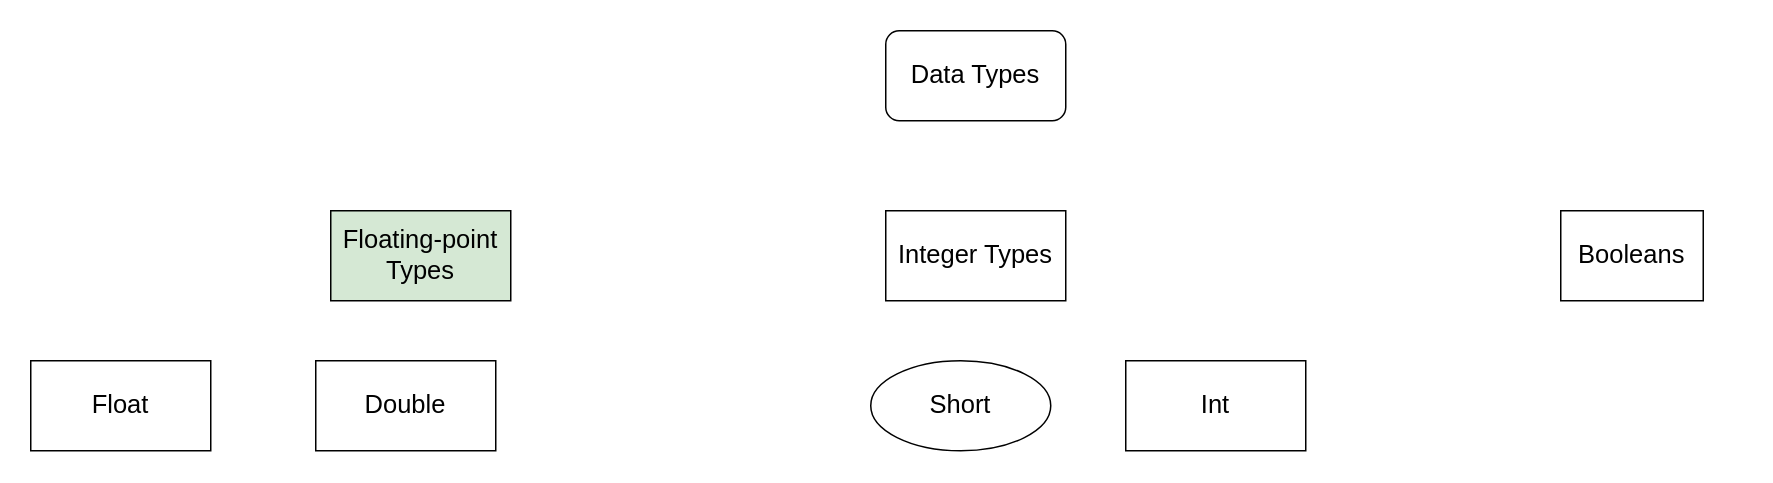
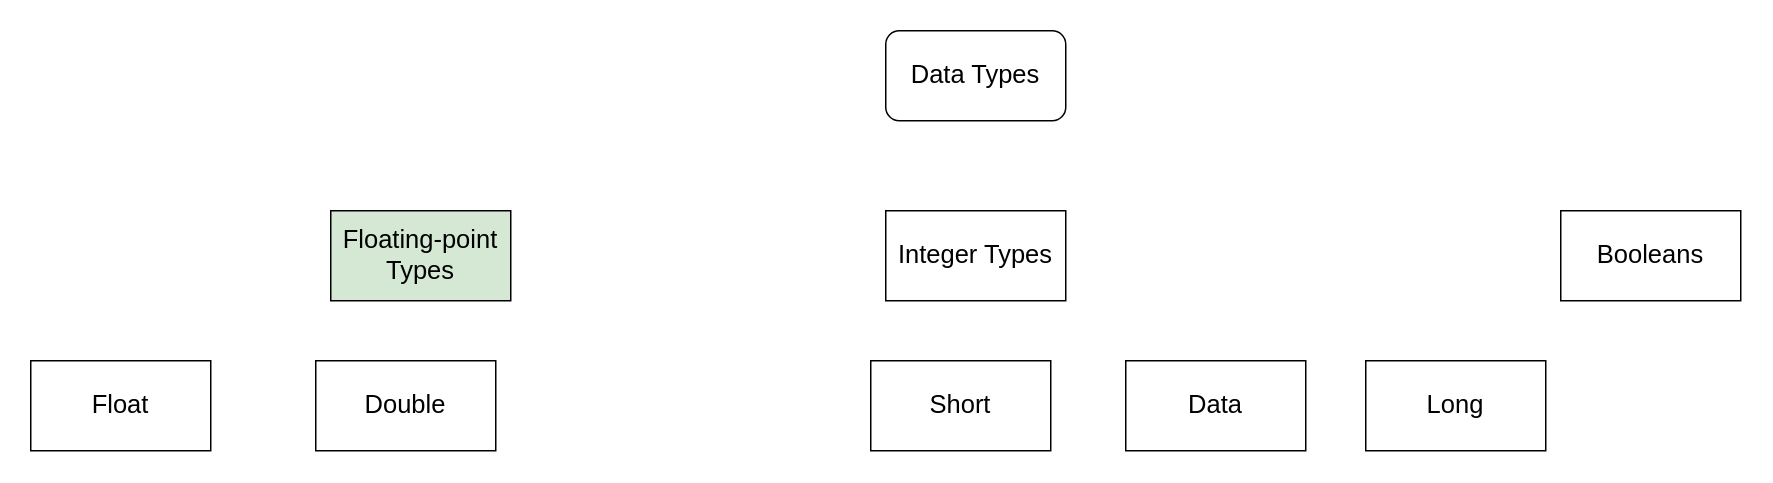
- <mxCell id="10" value="Booleans" style="rounded=0;whiteSpace=wrap;html=1;fontSize=17;" vertex="1" parent="1"><mxGeometry x="1040" y="140" width="95" height="60" as="geometry" /></mxCell>
+ <mxCell id="10" value="Booleans" style="rounded=0;whiteSpace=wrap;html=1;fontSize=17;" vertex="1" parent="1"><mxGeometry x="1040" y="140" width="120" height="60" as="geometry" /></mxCell>
- <mxCell id="4" value="Short" style="ellipse;whiteSpace=wrap;html=1;fontSize=17;" vertex="1" parent="1"><mxGeometry x="580" y="240" width="120" height="60" as="geometry" /></mxCell>
+ <mxCell id="4" value="Short" style="rounded=0;whiteSpace=wrap;html=1;fontSize=17;" vertex="1" parent="1"><mxGeometry x="580" y="240" width="120" height="60" as="geometry" /></mxCell>
- <mxCell id="5" value="Int" style="rounded=0;whiteSpace=wrap;html=1;fontSize=17;" vertex="1" parent="1"><mxGeometry x="750" y="240" width="120" height="60" as="geometry" /></mxCell>
+ <mxCell id="5" value="Data" style="rounded=0;whiteSpace=wrap;html=1;fontSize=17;" vertex="1" parent="1"><mxGeometry x="750" y="240" width="120" height="60" as="geometry" /></mxCell>
+ <mxCell id="6" value="Long" style="rounded=0;whiteSpace=wrap;html=1;fontSize=17;" vertex="1" parent="1"><mxGeometry x="910" y="240" width="120" height="60" as="geometry" /></mxCell>
